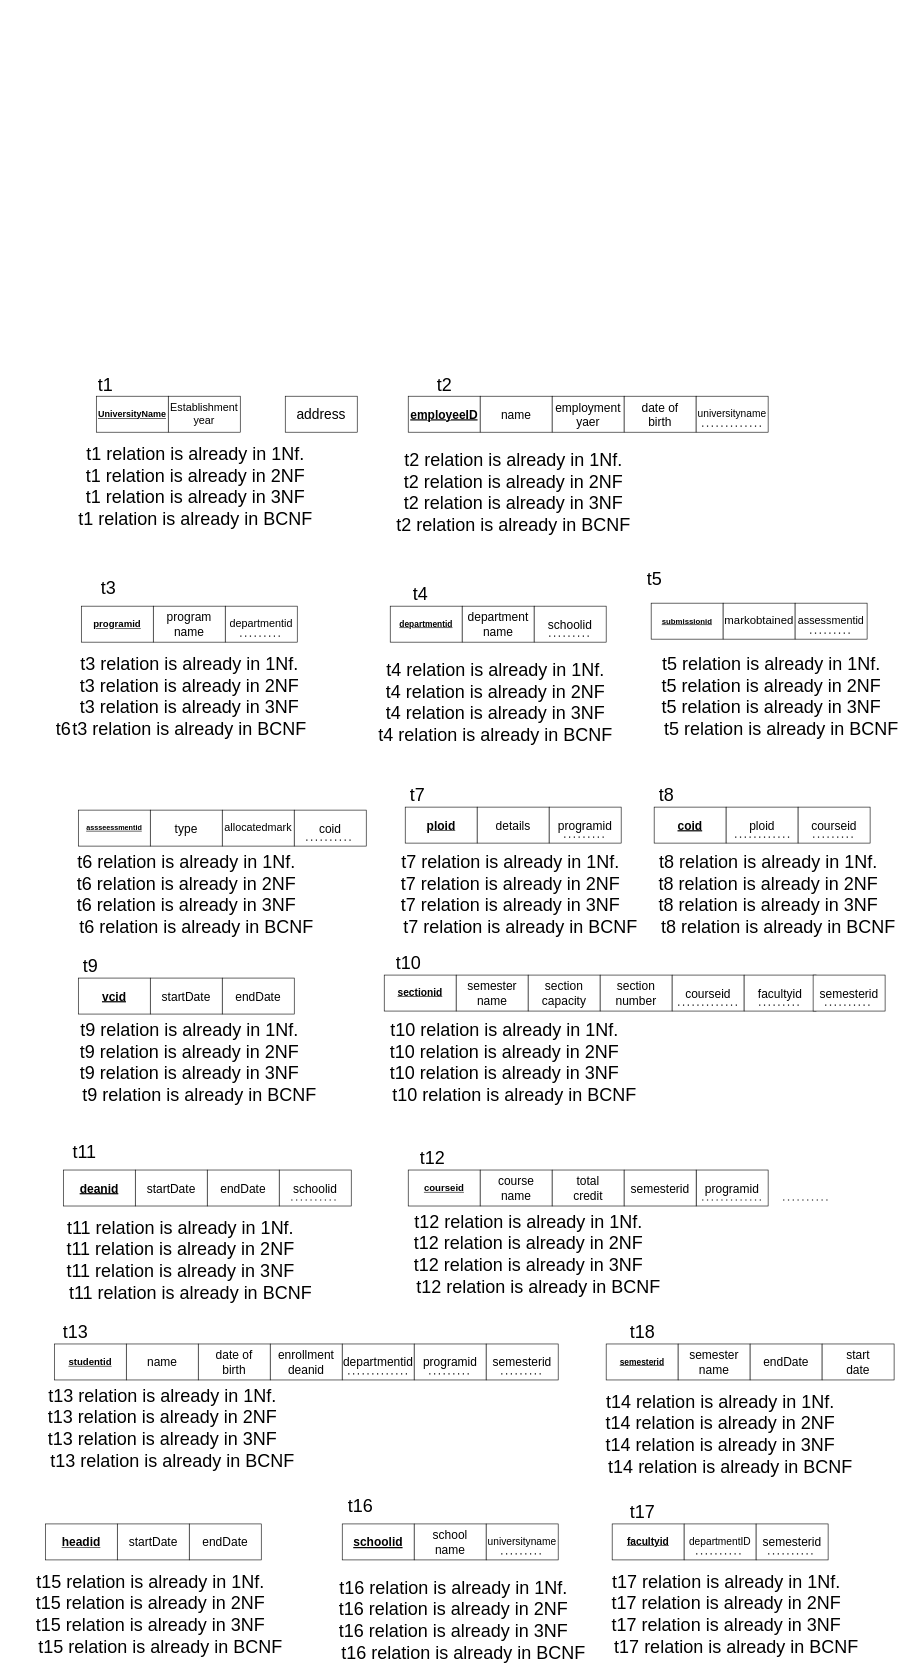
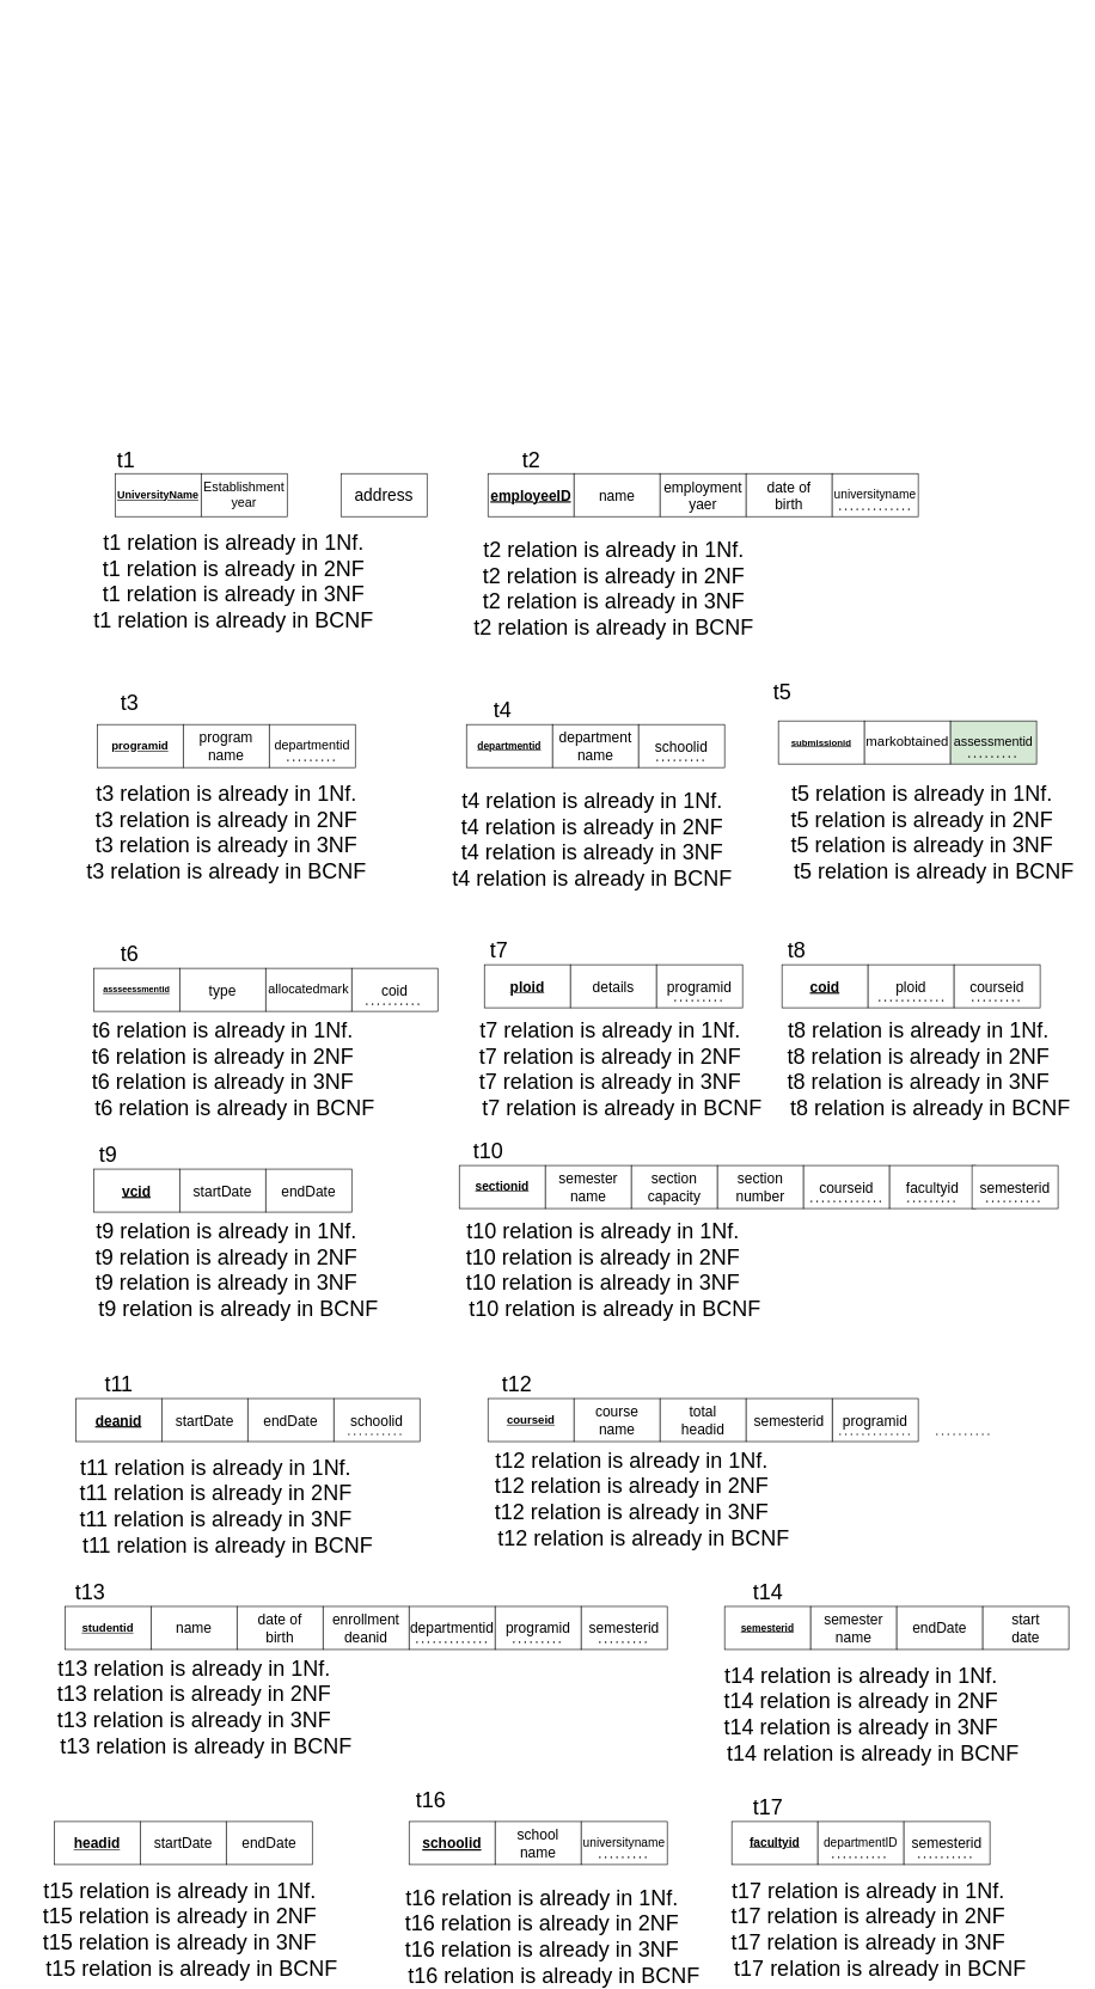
- <mxCell id="91" value="&lt;font style=&quot;font-size: 18px&quot;&gt;assessmentid&lt;/font&gt;" style="rounded=0;whiteSpace=wrap;html=1;" vertex="1" parent="1"><mxGeometry x="1325" y="1005" width="120" height="60" as="geometry" /></mxCell>
+ <mxCell id="91" value="&lt;font style=&quot;font-size: 18px&quot;&gt;assessmentid&lt;/font&gt;" style="rounded=0;whiteSpace=wrap;html=1;fillColor=#d5e8d4;" vertex="1" parent="1"><mxGeometry x="1325" y="1005" width="120" height="60" as="geometry" /></mxCell>
- <mxCell id="88" value="&lt;font style=&quot;font-size: 30px&quot;&gt;t6&lt;/font&gt;" style="text;html=1;align=center;verticalAlign=middle;resizable=0;points=[];autosize=1;strokeColor=none;" vertex="1" parent="1"><mxGeometry x="85" y="1200" width="40" height="30" as="geometry" /></mxCell>
+ <mxCell id="88" value="&lt;font style=&quot;font-size: 30px&quot;&gt;t6&lt;/font&gt;" style="text;html=1;align=center;verticalAlign=middle;resizable=0;points=[];autosize=1;strokeColor=none;" vertex="1" parent="1"><mxGeometry x="160" y="1315" width="40" height="30" as="geometry" /></mxCell>
- <mxCell id="25" value="&lt;font style=&quot;font-size: 30px&quot;&gt;t11&lt;/font&gt;" style="text;html=1;align=center;verticalAlign=middle;resizable=0;points=[];autosize=1;strokeColor=none;" vertex="1" parent="1"><mxGeometry x="115" y="1905" width="50" height="30" as="geometry" /></mxCell>
+ <mxCell id="25" value="&lt;font style=&quot;font-size: 30px&quot;&gt;t11&lt;/font&gt;" style="text;html=1;align=center;verticalAlign=middle;resizable=0;points=[];autosize=1;strokeColor=none;" vertex="1" parent="1"><mxGeometry x="140" y="1915" width="50" height="30" as="geometry" /></mxCell>
- <mxCell id="48" value="&lt;div style=&quot;font-size: 20px&quot;&gt;&lt;font style=&quot;font-size: 20px&quot;&gt;total&lt;/font&gt;&lt;/div&gt;&lt;div style=&quot;font-size: 20px&quot;&gt;&lt;font style=&quot;font-size: 20px&quot;&gt;credit&lt;br&gt;&lt;/font&gt;&lt;/div&gt;" style="rounded=0;whiteSpace=wrap;html=1;" vertex="1" parent="1"><mxGeometry x="920" y="1950" width="120" height="60" as="geometry" /></mxCell>
+ <mxCell id="48" value="&lt;div style=&quot;font-size: 20px&quot;&gt;&lt;font style=&quot;font-size: 20px&quot;&gt;total&lt;/font&gt;&lt;/div&gt;&lt;div style=&quot;font-size: 20px&quot;&gt;&lt;font style=&quot;font-size: 20px&quot;&gt;headid&lt;br&gt;&lt;/font&gt;&lt;/div&gt;" style="rounded=0;whiteSpace=wrap;html=1;" vertex="1" parent="1"><mxGeometry x="920" y="1950" width="120" height="60" as="geometry" /></mxCell>
- <mxCell id="65" value="&lt;font style=&quot;font-size: 30px&quot;&gt;t18&lt;/font&gt;" style="text;html=1;align=center;verticalAlign=middle;resizable=0;points=[];autosize=1;strokeColor=none;" vertex="1" parent="1"><mxGeometry x="1040" y="2205" width="60" height="30" as="geometry" /></mxCell>
+ <mxCell id="65" value="&lt;font style=&quot;font-size: 30px&quot;&gt;t14&lt;/font&gt;" style="text;html=1;align=center;verticalAlign=middle;resizable=0;points=[];autosize=1;strokeColor=none;" vertex="1" parent="1"><mxGeometry x="1040" y="2205" width="60" height="30" as="geometry" /></mxCell>
